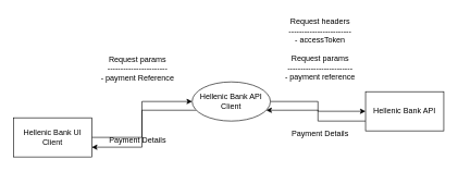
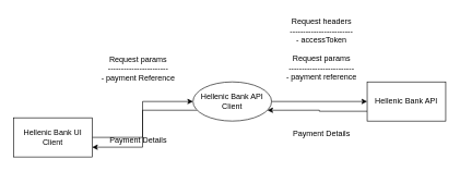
- <mxCell id="8" value="Hellenic Bank API" style="rounded=0;whiteSpace=wrap;html=1;" vertex="1" parent="1"><mxGeometry x="560" y="140" width="120" height="60" as="geometry" /></mxCell>
+ <mxCell id="8" value="Hellenic Bank API" style="rounded=0;whiteSpace=wrap;html=1;" vertex="1" parent="1"><mxGeometry x="560" y="125" width="120" height="60" as="geometry" /></mxCell>
